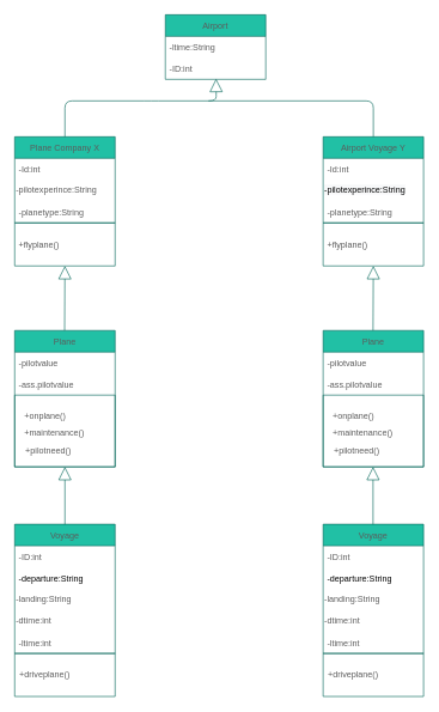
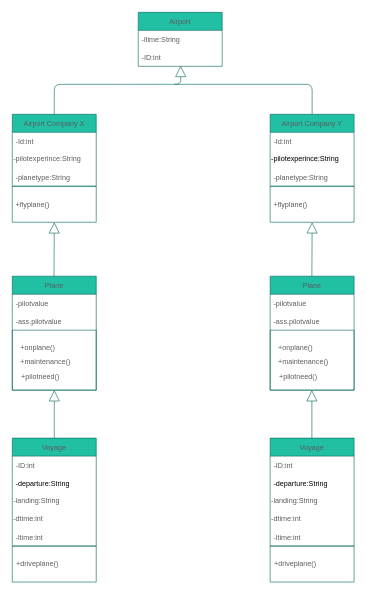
- <mxCell id="2" value="Plane Company X" style="swimlane;fontStyle=0;childLayout=stackLayout;horizontal=1;startSize=30;horizontalStack=0;resizeParent=1;resizeParentMax=0;resizeLast=0;collapsible=1;marginBottom=0;fillColor=#21C0A5;strokeColor=#006658;fontColor=#5C5C5C;" vertex="1" parent="1"><mxGeometry x="20" y="190" width="140" height="120" as="geometry" /></mxCell>
+ <mxCell id="2" value="Airport Company X" style="swimlane;fontStyle=0;childLayout=stackLayout;horizontal=1;startSize=30;horizontalStack=0;resizeParent=1;resizeParentMax=0;resizeLast=0;collapsible=1;marginBottom=0;fillColor=#21C0A5;strokeColor=#006658;fontColor=#5C5C5C;" vertex="1" parent="1"><mxGeometry x="20" y="190" width="140" height="120" as="geometry" /></mxCell>
- <mxCell id="18" value="Airport Voyage Y" style="swimlane;fontStyle=0;childLayout=stackLayout;horizontal=1;startSize=30;horizontalStack=0;resizeParent=1;resizeParentMax=0;resizeLast=0;collapsible=1;marginBottom=0;fillColor=#21C0A5;strokeColor=#006658;fontColor=#5C5C5C;" vertex="1" parent="1"><mxGeometry x="450" y="190" width="140" height="120" as="geometry" /></mxCell>
+ <mxCell id="18" value="Airport Company Y" style="swimlane;fontStyle=0;childLayout=stackLayout;horizontal=1;startSize=30;horizontalStack=0;resizeParent=1;resizeParentMax=0;resizeLast=0;collapsible=1;marginBottom=0;fillColor=#21C0A5;strokeColor=#006658;fontColor=#5C5C5C;" vertex="1" parent="1"><mxGeometry x="450" y="190" width="140" height="120" as="geometry" /></mxCell>
